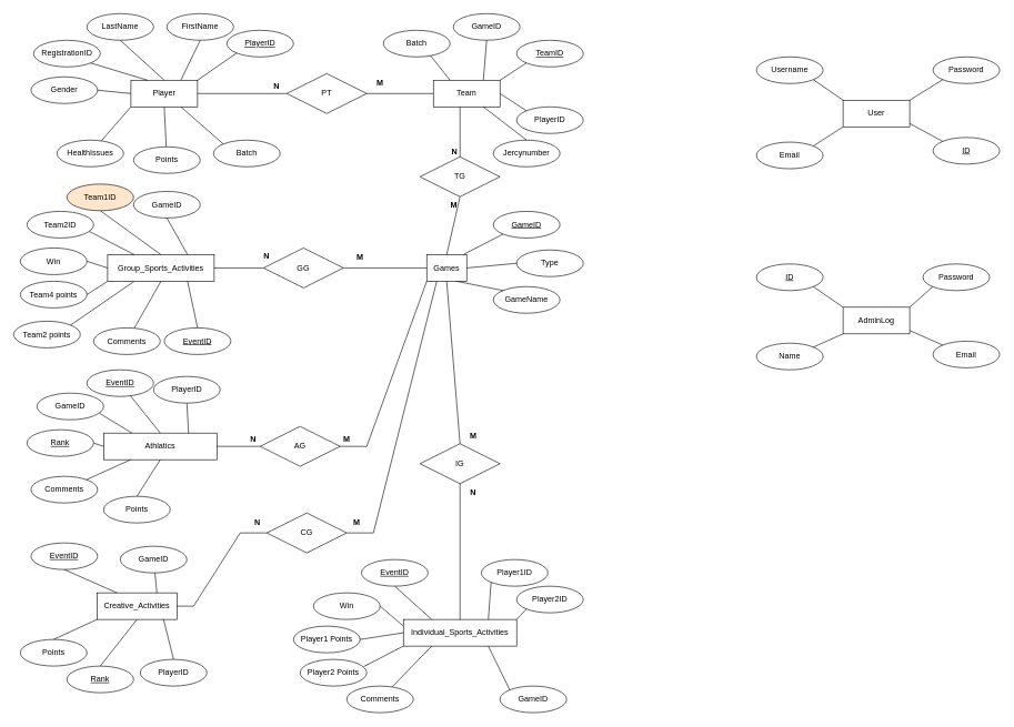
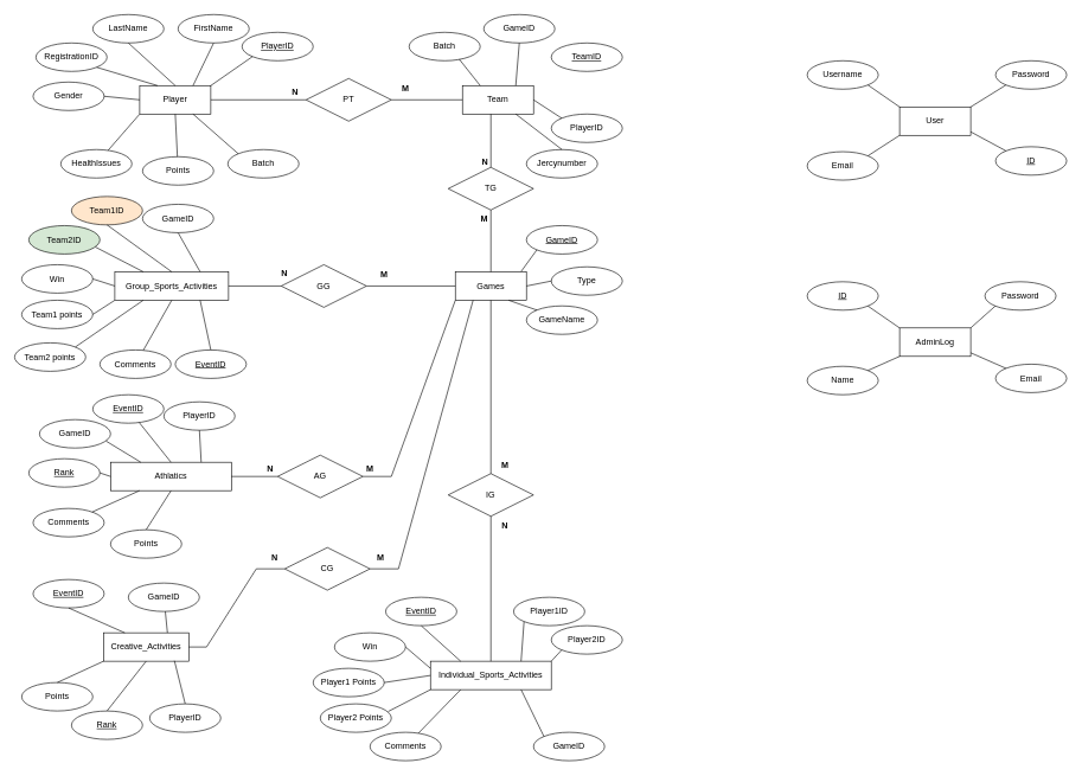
- <mxCell id="19" value="" style="endArrow=none;html=1;rounded=0;entryX=0;entryY=1;entryDx=0;entryDy=0;exitX=1;exitY=0;exitDx=0;exitDy=0;" parent="1" source="8" target="10" edge="1"><mxGeometry relative="1" as="geometry"><mxPoint x="722.5" y="128" as="sourcePoint" /><mxPoint x="712.5" y="73" as="targetPoint" /></mxGeometry></mxCell>
- <mxCell id="46" value="Team2ID" style="ellipse;whiteSpace=wrap;html=1;align=center;" parent="1" vertex="1"><mxGeometry x="40" y="317" width="100" height="40" as="geometry" /></mxCell>
+ <mxCell id="46" value="Team2ID" style="ellipse;whiteSpace=wrap;html=1;align=center;fillColor=#d5e8d4;" parent="1" vertex="1"><mxGeometry x="40" y="317" width="100" height="40" as="geometry" /></mxCell>
- <mxCell id="59" value="Games" style="whiteSpace=wrap;html=1;align=center;" parent="1" vertex="1"><mxGeometry x="640" y="382" width="60" height="40" as="geometry" /></mxCell>
+ <mxCell id="59" value="Games" style="whiteSpace=wrap;html=1;align=center;" parent="1" vertex="1"><mxGeometry x="640" y="382" width="100" height="40" as="geometry" /></mxCell>
- <mxCell id="107" value="Team4 points" style="ellipse;whiteSpace=wrap;html=1;align=center;" parent="1" vertex="1"><mxGeometry x="30" y="422" width="100" height="40" as="geometry" /></mxCell>
+ <mxCell id="107" value="Team1 points" style="ellipse;whiteSpace=wrap;html=1;align=center;" parent="1" vertex="1"><mxGeometry x="30" y="422" width="100" height="40" as="geometry" /></mxCell>
